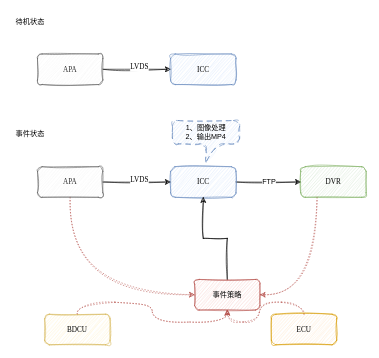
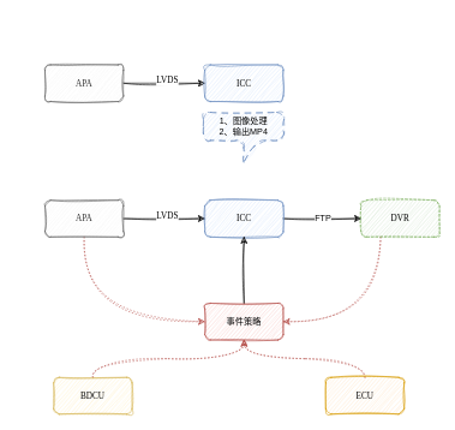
- <mxCell id="2" value="待机状态" style="text;html=1;strokeColor=none;fillColor=none;align=center;verticalAlign=middle;whiteSpace=wrap;rounded=0;fontFamily=Comic Sans MS;" vertex="1" parent="1"><mxGeometry x="20" y="20" width="60" height="30" as="geometry" /></mxCell>
- <mxCell id="7" value="事件状态" style="text;html=1;strokeColor=none;fillColor=none;align=center;verticalAlign=middle;whiteSpace=wrap;rounded=0;fontFamily=Comic Sans MS;" vertex="1" parent="1"><mxGeometry x="20" y="208" width="60" height="30" as="geometry" /></mxCell>
- <mxCell id="19" value="1、图像处理&lt;br&gt;2、输出MP4" style="shape=callout;whiteSpace=wrap;html=1;perimeter=calloutPerimeter;rounded=1;sketch=1;jiggle=2;curveFitting=1;strokeColor=#6c8ebf;fontFamily=Helvetica;fontSize=12;fillColor=#dae8fc;dashed=1;dashPattern=8 8;" vertex="1" parent="1"><mxGeometry x="287" y="200" width="112" height="69" as="geometry" /></mxCell>
+ <mxCell id="19" value="1、图像处理&lt;br&gt;2、输出MP4" style="shape=callout;whiteSpace=wrap;html=1;perimeter=calloutPerimeter;rounded=1;sketch=1;jiggle=2;curveFitting=1;strokeColor=#6c8ebf;fontFamily=Helvetica;fontSize=12;fillColor=#dae8fc;dashed=1;dashPattern=8 8;" vertex="1" parent="1"><mxGeometry x="282" y="155" width="112" height="69" as="geometry" /></mxCell>
- <mxCell id="18" value="DVR" style="rounded=1;whiteSpace=wrap;html=1;sketch=1;curveFitting=1;jiggle=2;fillColor=#d5e8d4;strokeColor=#82b366;fontFamily=Comic Sans MS;" vertex="1" parent="1"><mxGeometry x="501" y="277" width="109" height="51" as="geometry" /></mxCell>
+ <mxCell id="18" value="DVR" style="rounded=1;whiteSpace=wrap;html=1;sketch=1;curveFitting=1;jiggle=2;fillColor=#d5e8d4;strokeColor=#82b366;fontFamily=Comic Sans MS;dashed=1;" vertex="1" parent="1"><mxGeometry x="501" y="277" width="109" height="51" as="geometry" /></mxCell>
- <mxCell id="16" value="事件策略" style="rounded=1;whiteSpace=wrap;html=1;sketch=1;curveFitting=1;jiggle=2;fillColor=#f8cecc;strokeColor=#b85450;fontFamily=Comic Sans MS;" vertex="1" parent="1"><mxGeometry x="324" y="465" width="109" height="51" as="geometry" /></mxCell>
+ <mxCell id="16" value="事件策略" style="rounded=1;whiteSpace=wrap;html=1;sketch=1;curveFitting=1;jiggle=2;fillColor=#f8cecc;strokeColor=#b85450;fontFamily=Comic Sans MS;" vertex="1" parent="1"><mxGeometry x="284" y="420" width="109" height="51" as="geometry" /></mxCell>
